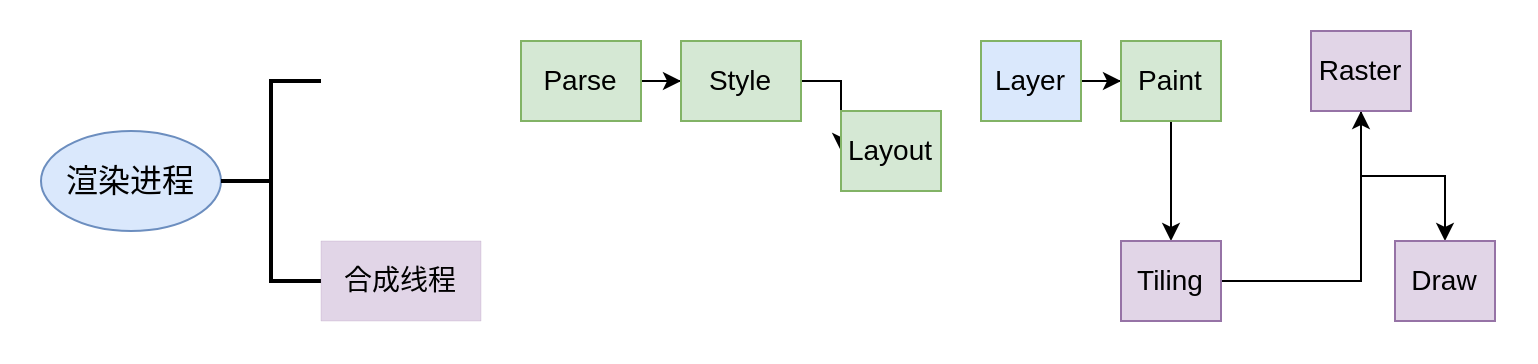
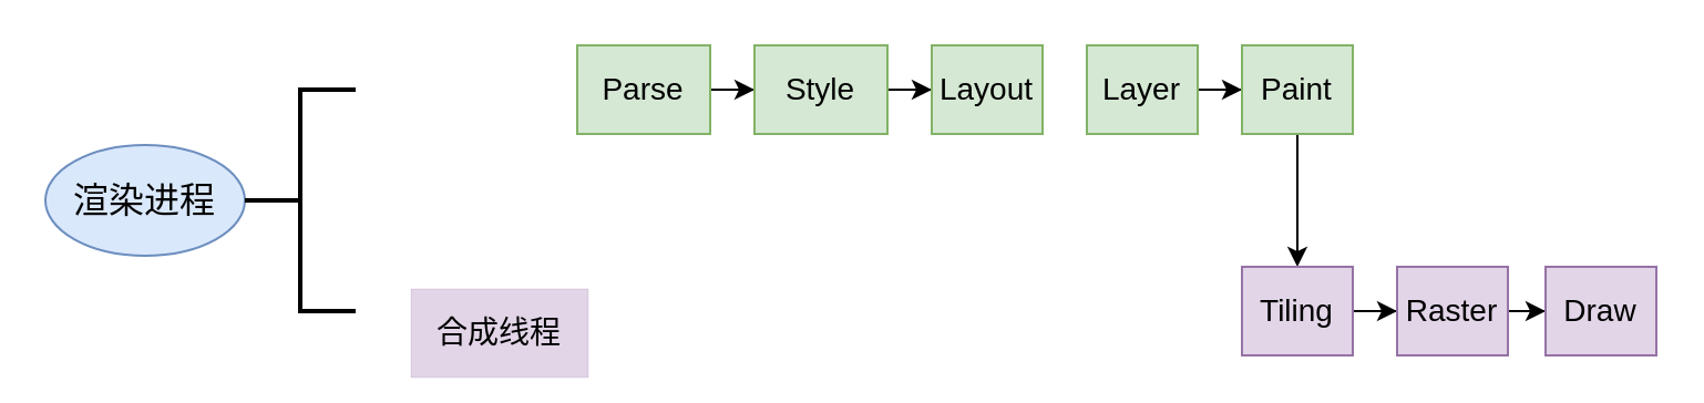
- <mxCell id="17" value="Raster" style="rounded=0;whiteSpace=wrap;html=1;fillColor=#e1d5e7;strokeColor=#9673a6;fontSize=14;strokeWidth=1;fixDash=1;" vertex="1" parent="1"><mxGeometry x="655" y="15" width="50" height="40" as="geometry" /></mxCell>
+ <mxCell id="17" value="Raster" style="rounded=0;whiteSpace=wrap;html=1;fillColor=#e1d5e7;strokeColor=#9673a6;fontSize=14;strokeWidth=1;fixDash=1;" vertex="1" parent="1"><mxGeometry x="630" y="120" width="50" height="40" as="geometry" /></mxCell>
- <mxCell id="11" value="Layer" style="rounded=0;whiteSpace=wrap;html=1;fillColor=#dae8fc;strokeColor=#82b366;fontSize=14;strokeWidth=1;fixDash=1;" vertex="1" parent="1"><mxGeometry x="490" y="20" width="50" height="40" as="geometry" /></mxCell>
+ <mxCell id="11" value="Layer" style="rounded=0;whiteSpace=wrap;html=1;fillColor=#d5e8d4;strokeColor=#82b366;fontSize=14;strokeWidth=1;fixDash=1;" vertex="1" parent="1"><mxGeometry x="490" y="20" width="50" height="40" as="geometry" /></mxCell>
- <mxCell id="9" value="Layout" style="rounded=0;whiteSpace=wrap;html=1;fillColor=#d5e8d4;strokeColor=#82b366;fontSize=14;strokeWidth=1;fixDash=1;" vertex="1" parent="1"><mxGeometry x="420" y="55" width="50" height="40" as="geometry" /></mxCell>
+ <mxCell id="9" value="Layout" style="rounded=0;whiteSpace=wrap;html=1;fillColor=#d5e8d4;strokeColor=#82b366;fontSize=14;strokeWidth=1;fixDash=1;" vertex="1" parent="1"><mxGeometry x="420" y="20" width="50" height="40" as="geometry" /></mxCell>
- <mxCell id="6" value="合成线程" style="rounded=0;whiteSpace=wrap;html=1;fillColor=#e1d5e7;strokeColor=#9673a6;fontSize=14;strokeWidth=0;fixDash=1;" vertex="1" parent="1"><mxGeometry x="160" y="120" width="80" height="40" as="geometry" /></mxCell>
+ <mxCell id="6" value="合成线程" style="rounded=0;whiteSpace=wrap;html=1;fillColor=#e1d5e7;strokeColor=#9673a6;fontSize=14;strokeWidth=0;fixDash=1;" vertex="1" parent="1"><mxGeometry x="185" y="130" width="80" height="40" as="geometry" /></mxCell>
